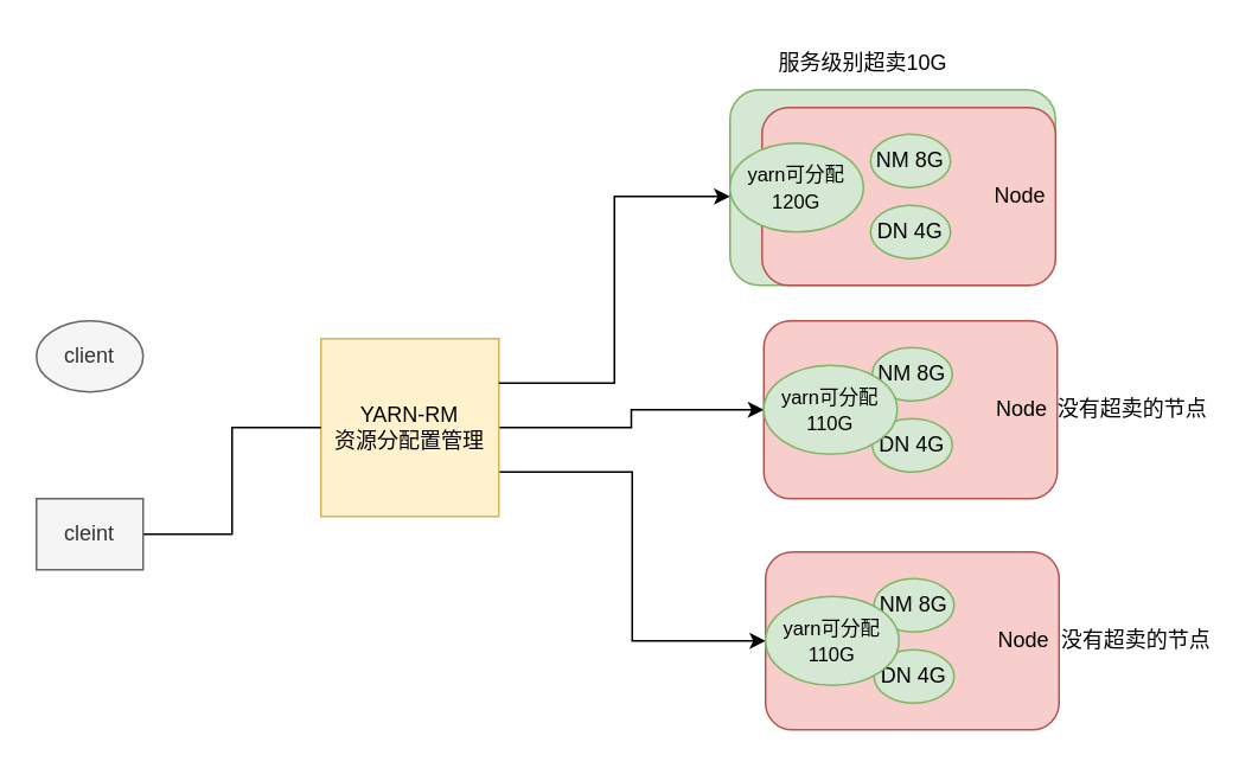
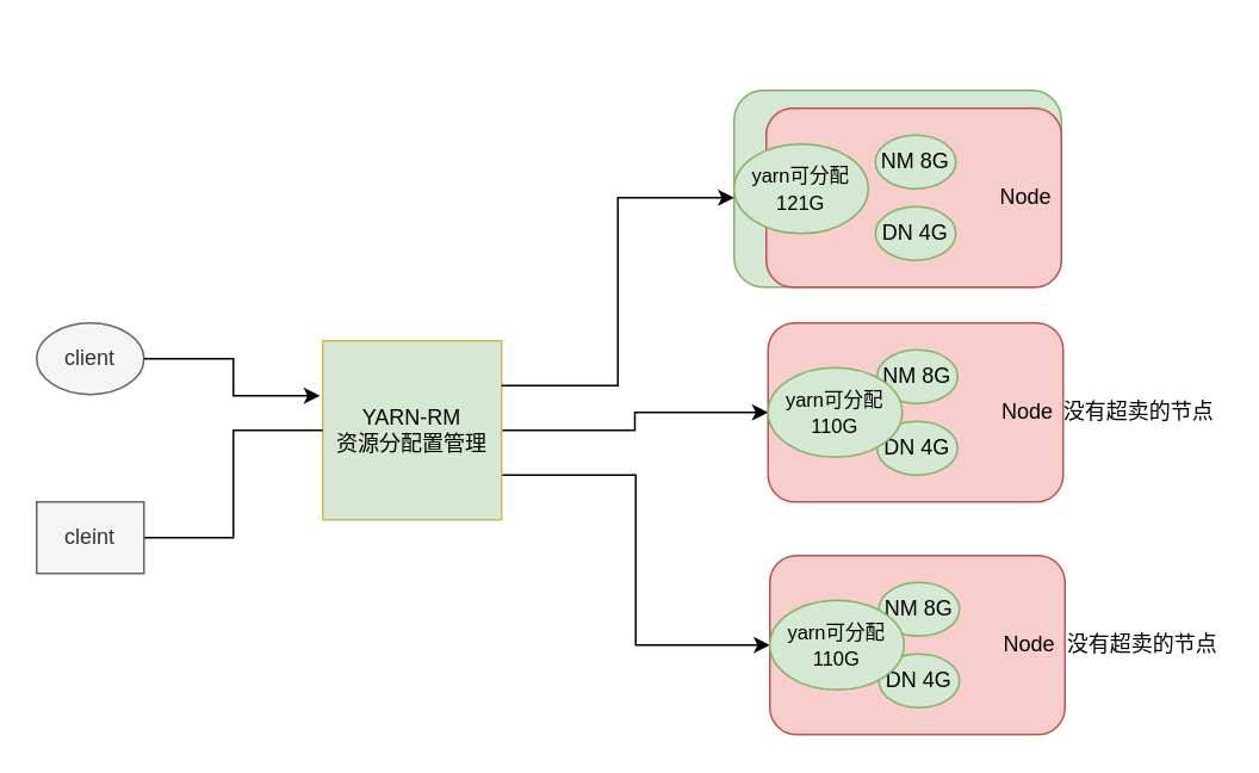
- <mxCell id="13" value="服务级别超卖10G" style="text;html=1;align=center;verticalAlign=middle;whiteSpace=wrap;rounded=0;" vertex="1" parent="1"><mxGeometry x="420" y="20" width="130" height="30" as="geometry" /></mxCell>
- <mxCell id="12" value="&lt;font style=&quot;font-size: 11px;&quot;&gt;yarn可分配 120G&lt;/font&gt;" style="ellipse;whiteSpace=wrap;html=1;fillColor=#d5e8d4;strokeColor=#82b366;" vertex="1" parent="1"><mxGeometry x="410" y="80" width="75" height="50" as="geometry" /></mxCell>
+ <mxCell id="12" value="&lt;font style=&quot;font-size: 11px;&quot;&gt;yarn可分配 121G&lt;/font&gt;" style="ellipse;whiteSpace=wrap;html=1;fillColor=#d5e8d4;strokeColor=#82b366;" vertex="1" parent="1"><mxGeometry x="410" y="80" width="75" height="50" as="geometry" /></mxCell>
+ <mxCell id="22" style="edgeStyle=orthogonalEdgeStyle;rounded=0;orthogonalLoop=1;jettySize=auto;html=1;entryX=-0.016;entryY=0.307;entryDx=0;entryDy=0;entryPerimeter=0;" edge="1" parent="1" source="2" target="5"><mxGeometry relative="1" as="geometry" /></mxCell>
- <mxCell id="5" value="YARN-RM&lt;div&gt;资源分配置管理&lt;/div&gt;" style="whiteSpace=wrap;html=1;aspect=fixed;fillColor=#fff2cc;strokeColor=#d6b656;" vertex="1" parent="1"><mxGeometry x="180" y="190" width="100" height="100" as="geometry" /></mxCell>
+ <mxCell id="5" value="YARN-RM&lt;div&gt;资源分配置管理&lt;/div&gt;" style="whiteSpace=wrap;html=1;aspect=fixed;fillColor=#d5e8d4;strokeColor=#d6b656;" vertex="1" parent="1"><mxGeometry x="180" y="190" width="100" height="100" as="geometry" /></mxCell>
